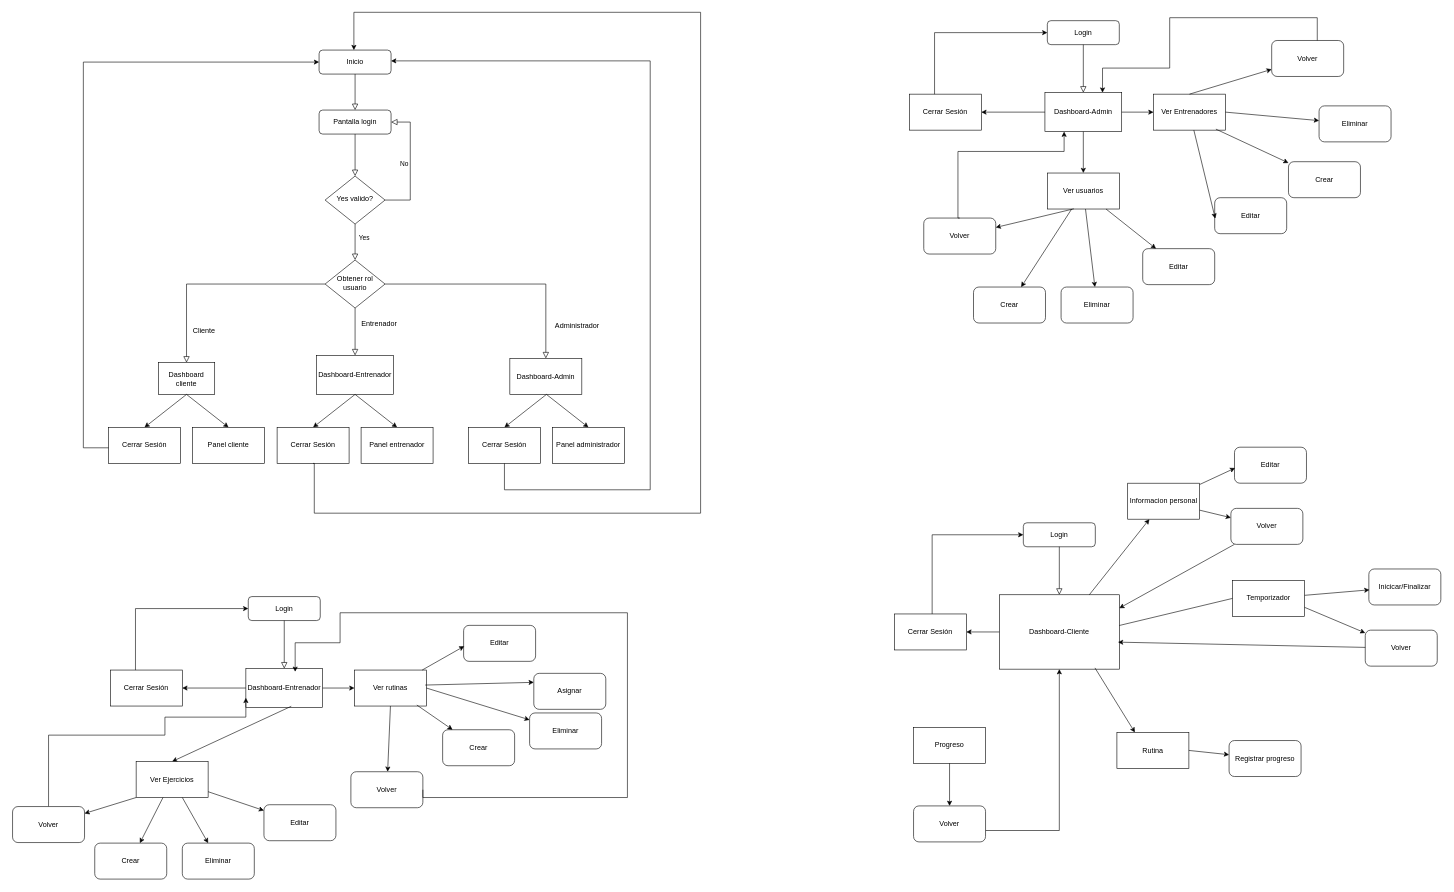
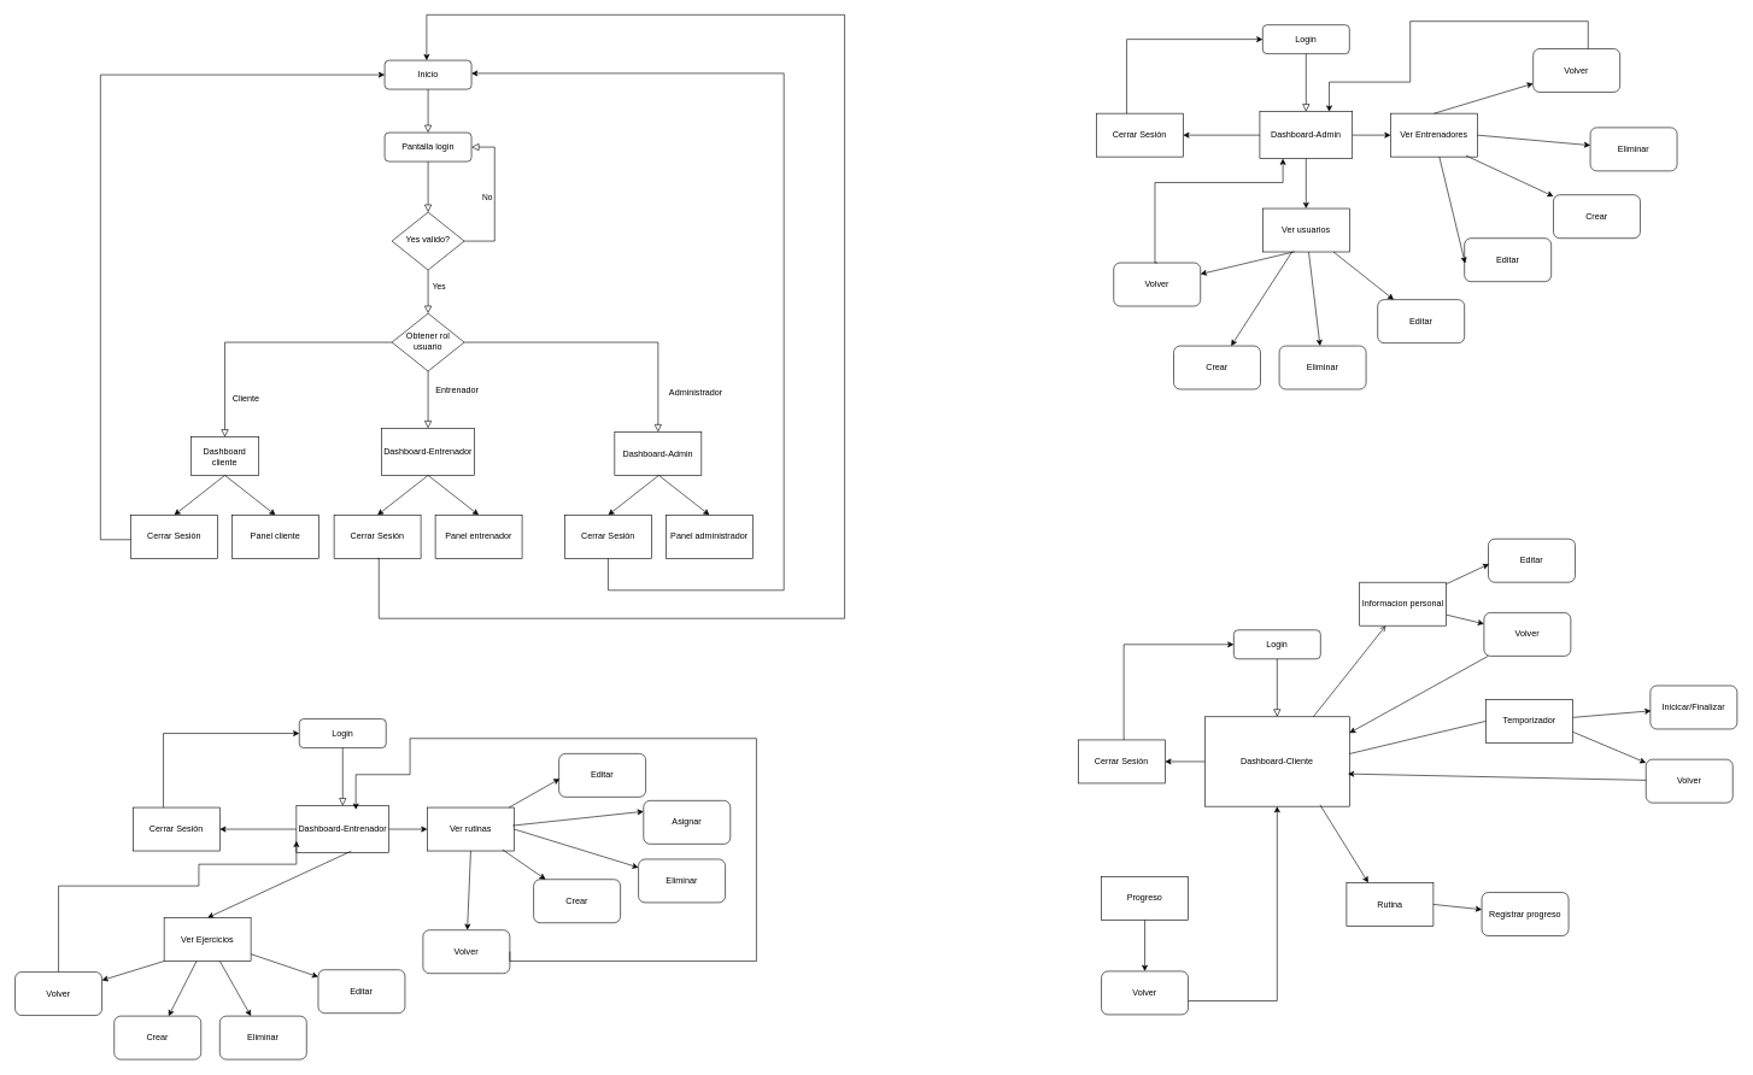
- <mxCell id="98" value="" style="endArrow=classic;html=1;rounded=0;exitX=0.75;exitY=0;exitDx=0;exitDy=0;" edge="1" parent="1" source="93" target="99"><mxGeometry width="50" height="50" relative="1" as="geometry"><mxPoint x="1934" y="840" as="sourcePoint" /><mxPoint x="2044.32" y="909.5" as="targetPoint" /></mxGeometry></mxCell>
+ <mxCell id="98" value="" style="endArrow=open;html=1;rounded=0;exitX=0.75;exitY=0;exitDx=0;exitDy=0;" edge="1" parent="1" source="93" target="99"><mxGeometry width="50" height="50" relative="1" as="geometry"><mxPoint x="1934" y="840" as="sourcePoint" /><mxPoint x="2044.32" y="909.5" as="targetPoint" /></mxGeometry></mxCell>
- <mxCell id="48" value="Asignar" style="rounded=1;whiteSpace=wrap;html=1;" vertex="1" parent="1"><mxGeometry x="888.94" y="1122" width="120" height="60" as="geometry" /></mxCell>
+ <mxCell id="48" value="Asignar" style="rounded=1;whiteSpace=wrap;html=1;" vertex="1" parent="1"><mxGeometry x="888.94" y="1107" width="120" height="60" as="geometry" /></mxCell>
